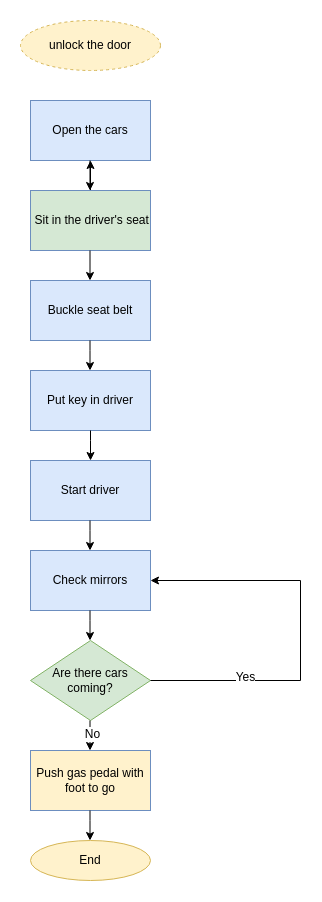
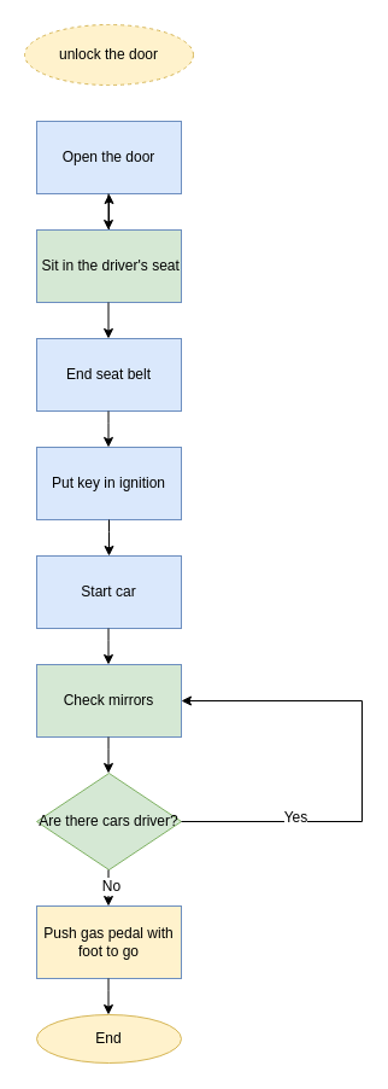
- <mxCell id="3" value="Open the cars" style="rounded=0;whiteSpace=wrap;html=1;fillColor=#dae8fc;strokeColor=#6c8ebf;" vertex="1" parent="1"><mxGeometry x="30" y="100" width="120" height="60" as="geometry" /></mxCell>
+ <mxCell id="3" value="Open the door" style="rounded=0;whiteSpace=wrap;html=1;fillColor=#dae8fc;strokeColor=#6c8ebf;" vertex="1" parent="1"><mxGeometry x="30" y="100" width="120" height="60" as="geometry" /></mxCell>
- <mxCell id="8" value="Buckle seat belt" style="rounded=0;whiteSpace=wrap;html=1;fontSize=12;fillColor=#dae8fc;strokeColor=#6c8ebf;" vertex="1" parent="1"><mxGeometry x="30" y="280" width="120" height="60" as="geometry" /></mxCell>
+ <mxCell id="8" value="End seat belt" style="rounded=0;whiteSpace=wrap;html=1;fontSize=12;fillColor=#dae8fc;strokeColor=#6c8ebf;" vertex="1" parent="1"><mxGeometry x="30" y="280" width="120" height="60" as="geometry" /></mxCell>
- <mxCell id="10" value="Put key in driver" style="rounded=0;whiteSpace=wrap;html=1;fontSize=12;fillColor=#dae8fc;strokeColor=#6c8ebf;" vertex="1" parent="1"><mxGeometry x="30" y="370" width="120" height="60" as="geometry" /></mxCell>
+ <mxCell id="10" value="Put key in ignition" style="rounded=0;whiteSpace=wrap;html=1;fontSize=12;fillColor=#dae8fc;strokeColor=#6c8ebf;" vertex="1" parent="1"><mxGeometry x="30" y="370" width="120" height="60" as="geometry" /></mxCell>
- <mxCell id="12" value="Start driver" style="rounded=0;whiteSpace=wrap;html=1;fontSize=12;fillColor=#dae8fc;strokeColor=#6c8ebf;" vertex="1" parent="1"><mxGeometry x="30" y="460" width="120" height="60" as="geometry" /></mxCell>
+ <mxCell id="12" value="Start car" style="rounded=0;whiteSpace=wrap;html=1;fontSize=12;fillColor=#dae8fc;strokeColor=#6c8ebf;" vertex="1" parent="1"><mxGeometry x="30" y="460" width="120" height="60" as="geometry" /></mxCell>
- <mxCell id="14" value="Check mirrors" style="rounded=0;whiteSpace=wrap;html=1;fontSize=12;fillColor=#dae8fc;strokeColor=#6c8ebf;" vertex="1" parent="1"><mxGeometry x="30" y="550" width="120" height="60" as="geometry" /></mxCell>
+ <mxCell id="14" value="Check mirrors" style="rounded=0;whiteSpace=wrap;html=1;fontSize=12;fillColor=#d5e8d4;strokeColor=#6c8ebf;" vertex="1" parent="1"><mxGeometry x="30" y="550" width="120" height="60" as="geometry" /></mxCell>
- <mxCell id="16" value="Are there cars coming?" style="rhombus;whiteSpace=wrap;html=1;fontSize=12;fillColor=#d5e8d4;strokeColor=#82b366;" vertex="1" parent="1"><mxGeometry x="30" y="640" width="120" height="80" as="geometry" /></mxCell>
+ <mxCell id="16" value="Are there cars driver?" style="rhombus;whiteSpace=wrap;html=1;fontSize=12;fillColor=#d5e8d4;strokeColor=#82b366;" vertex="1" parent="1"><mxGeometry x="30" y="640" width="120" height="80" as="geometry" /></mxCell>
